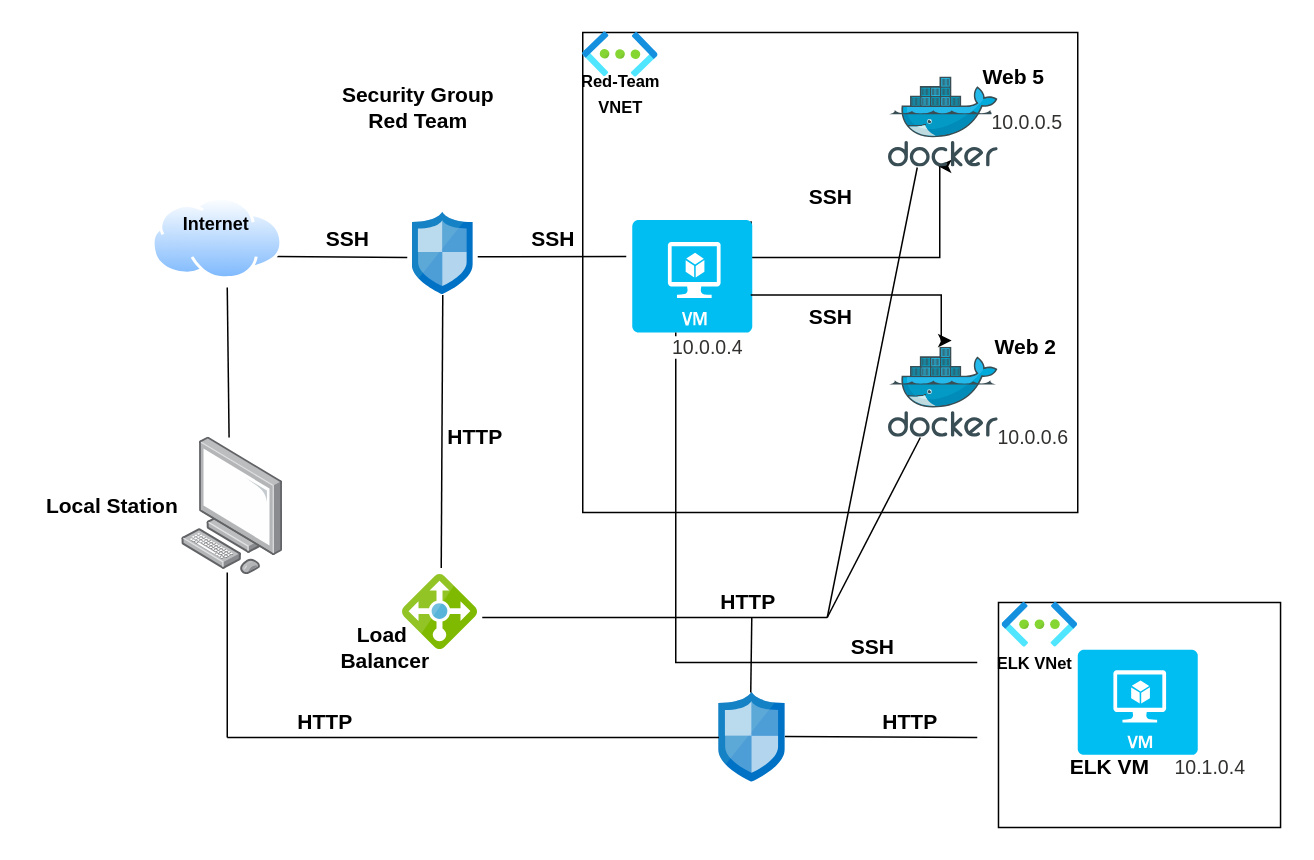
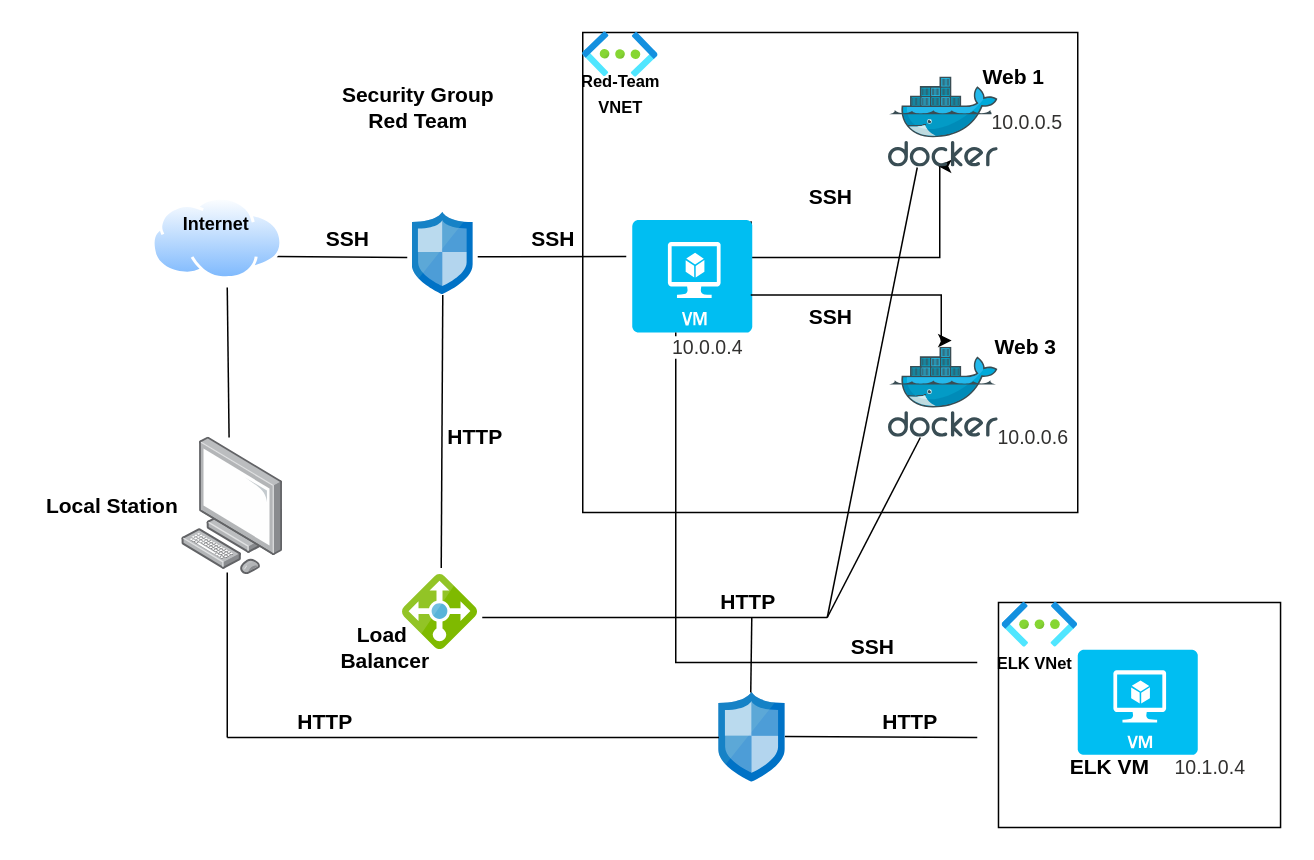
- <mxCell id="27" value="&lt;b&gt;Web 5&lt;/b&gt;" style="text;html=1;align=center;verticalAlign=middle;resizable=0;points=[];autosize=1;strokeColor=none;fillColor=none;fontSize=14;" parent="1" vertex="1"><mxGeometry x="644.5" y="41" width="60" height="20" as="geometry" /></mxCell>
+ <mxCell id="27" value="&lt;b&gt;Web 1&lt;/b&gt;" style="text;html=1;align=center;verticalAlign=middle;resizable=0;points=[];autosize=1;strokeColor=none;fillColor=none;fontSize=14;" parent="1" vertex="1"><mxGeometry x="644.5" y="41" width="60" height="20" as="geometry" /></mxCell>
- <mxCell id="28" value="&lt;b&gt;Web 2&lt;/b&gt;" style="text;html=1;align=center;verticalAlign=middle;resizable=0;points=[];autosize=1;strokeColor=none;fillColor=none;fontSize=14;" parent="1" vertex="1"><mxGeometry x="652.96" y="221" width="60" height="20" as="geometry" /></mxCell>
+ <mxCell id="28" value="&lt;b&gt;Web 3&lt;/b&gt;" style="text;html=1;align=center;verticalAlign=middle;resizable=0;points=[];autosize=1;strokeColor=none;fillColor=none;fontSize=14;" parent="1" vertex="1"><mxGeometry x="652.96" y="221" width="60" height="20" as="geometry" /></mxCell>
